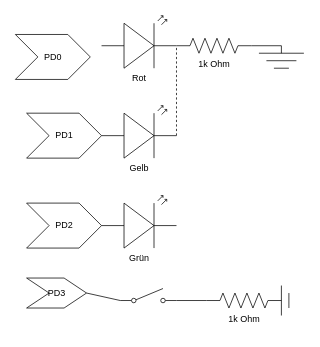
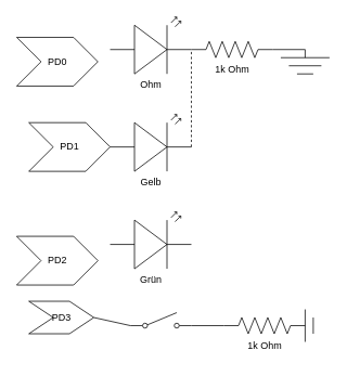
- <mxCell id="5" value="Rot" style="verticalLabelPosition=bottom;shadow=0;dashed=0;align=center;html=1;verticalAlign=top;shape=mxgraph.electrical.opto_electronics.led_2;pointerEvents=1;" parent="1" vertex="1"><mxGeometry x="135" y="20" width="100" height="70" as="geometry" /></mxCell>
+ <mxCell id="5" value="Ohm" style="verticalLabelPosition=bottom;shadow=0;dashed=0;align=center;html=1;verticalAlign=top;shape=mxgraph.electrical.opto_electronics.led_2;pointerEvents=1;" parent="1" vertex="1"><mxGeometry x="135" y="20" width="100" height="70" as="geometry" /></mxCell>
- <mxCell id="3" value="&lt;div&gt;PD2&lt;/div&gt;" style="html=1;shadow=0;dashed=0;align=center;verticalAlign=middle;shape=mxgraph.arrows2.arrow;dy=0;dx=30;notch=30;" parent="1" vertex="1"><mxGeometry x="35" y="270" width="100" height="60" as="geometry" /></mxCell>
+ <mxCell id="3" value="&lt;div&gt;PD2&lt;/div&gt;" style="html=1;shadow=0;dashed=0;align=center;verticalAlign=middle;shape=mxgraph.arrows2.arrow;dy=0;dx=30;notch=30;" parent="1" vertex="1"><mxGeometry x="20" y="290" width="100" height="60" as="geometry" /></mxCell>
